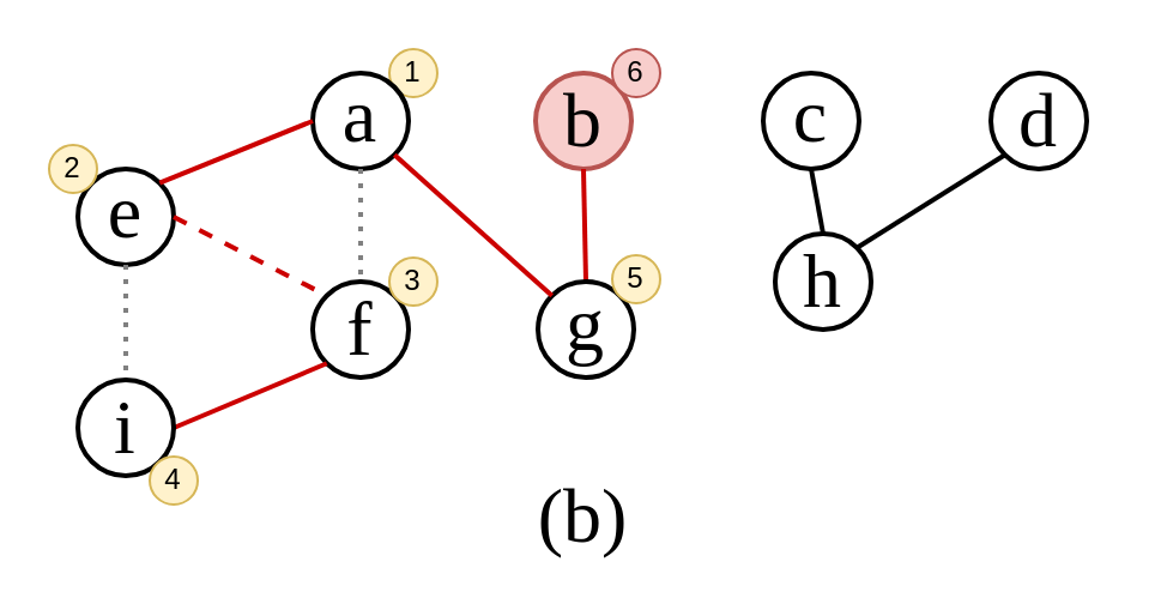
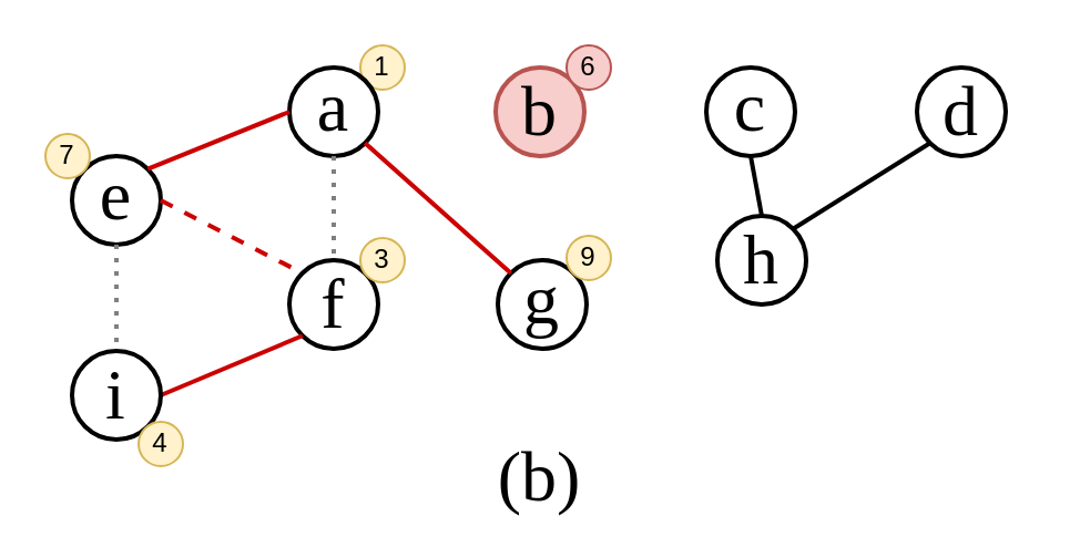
- <mxCell id="24" value="2" style="ellipse;whiteSpace=wrap;html=1;aspect=fixed;fillColor=#fff2cc;strokeColor=#d6b656;container=0;" parent="2" vertex="1"><mxGeometry y="40" width="20" height="20" as="geometry" /></mxCell>
+ <mxCell id="24" value="7" style="ellipse;whiteSpace=wrap;html=1;aspect=fixed;fillColor=#fff2cc;strokeColor=#d6b656;container=0;" parent="2" vertex="1"><mxGeometry y="40" width="20" height="20" as="geometry" /></mxCell>
- <mxCell id="13" style="edgeStyle=none;rounded=0;orthogonalLoop=1;jettySize=auto;html=1;exitX=0.5;exitY=0;exitDx=0;exitDy=0;entryX=0.5;entryY=1;entryDx=0;entryDy=0;strokeWidth=2;fontFamily=Times New Roman;fontSize=32;endArrow=none;endFill=0;strokeColor=#CC0000;" parent="2" source="14" target="5" edge="1"><mxGeometry relative="1" as="geometry" /></mxCell>
- <mxCell id="28" value="5" style="ellipse;whiteSpace=wrap;html=1;aspect=fixed;fillColor=#fff2cc;strokeColor=#d6b656;container=0;" parent="2" vertex="1"><mxGeometry x="235" y="86" width="20" height="20" as="geometry" /></mxCell>
+ <mxCell id="28" value="9" style="ellipse;whiteSpace=wrap;html=1;aspect=fixed;fillColor=#fff2cc;strokeColor=#d6b656;container=0;" parent="2" vertex="1"><mxGeometry x="235" y="86" width="20" height="20" as="geometry" /></mxCell>
